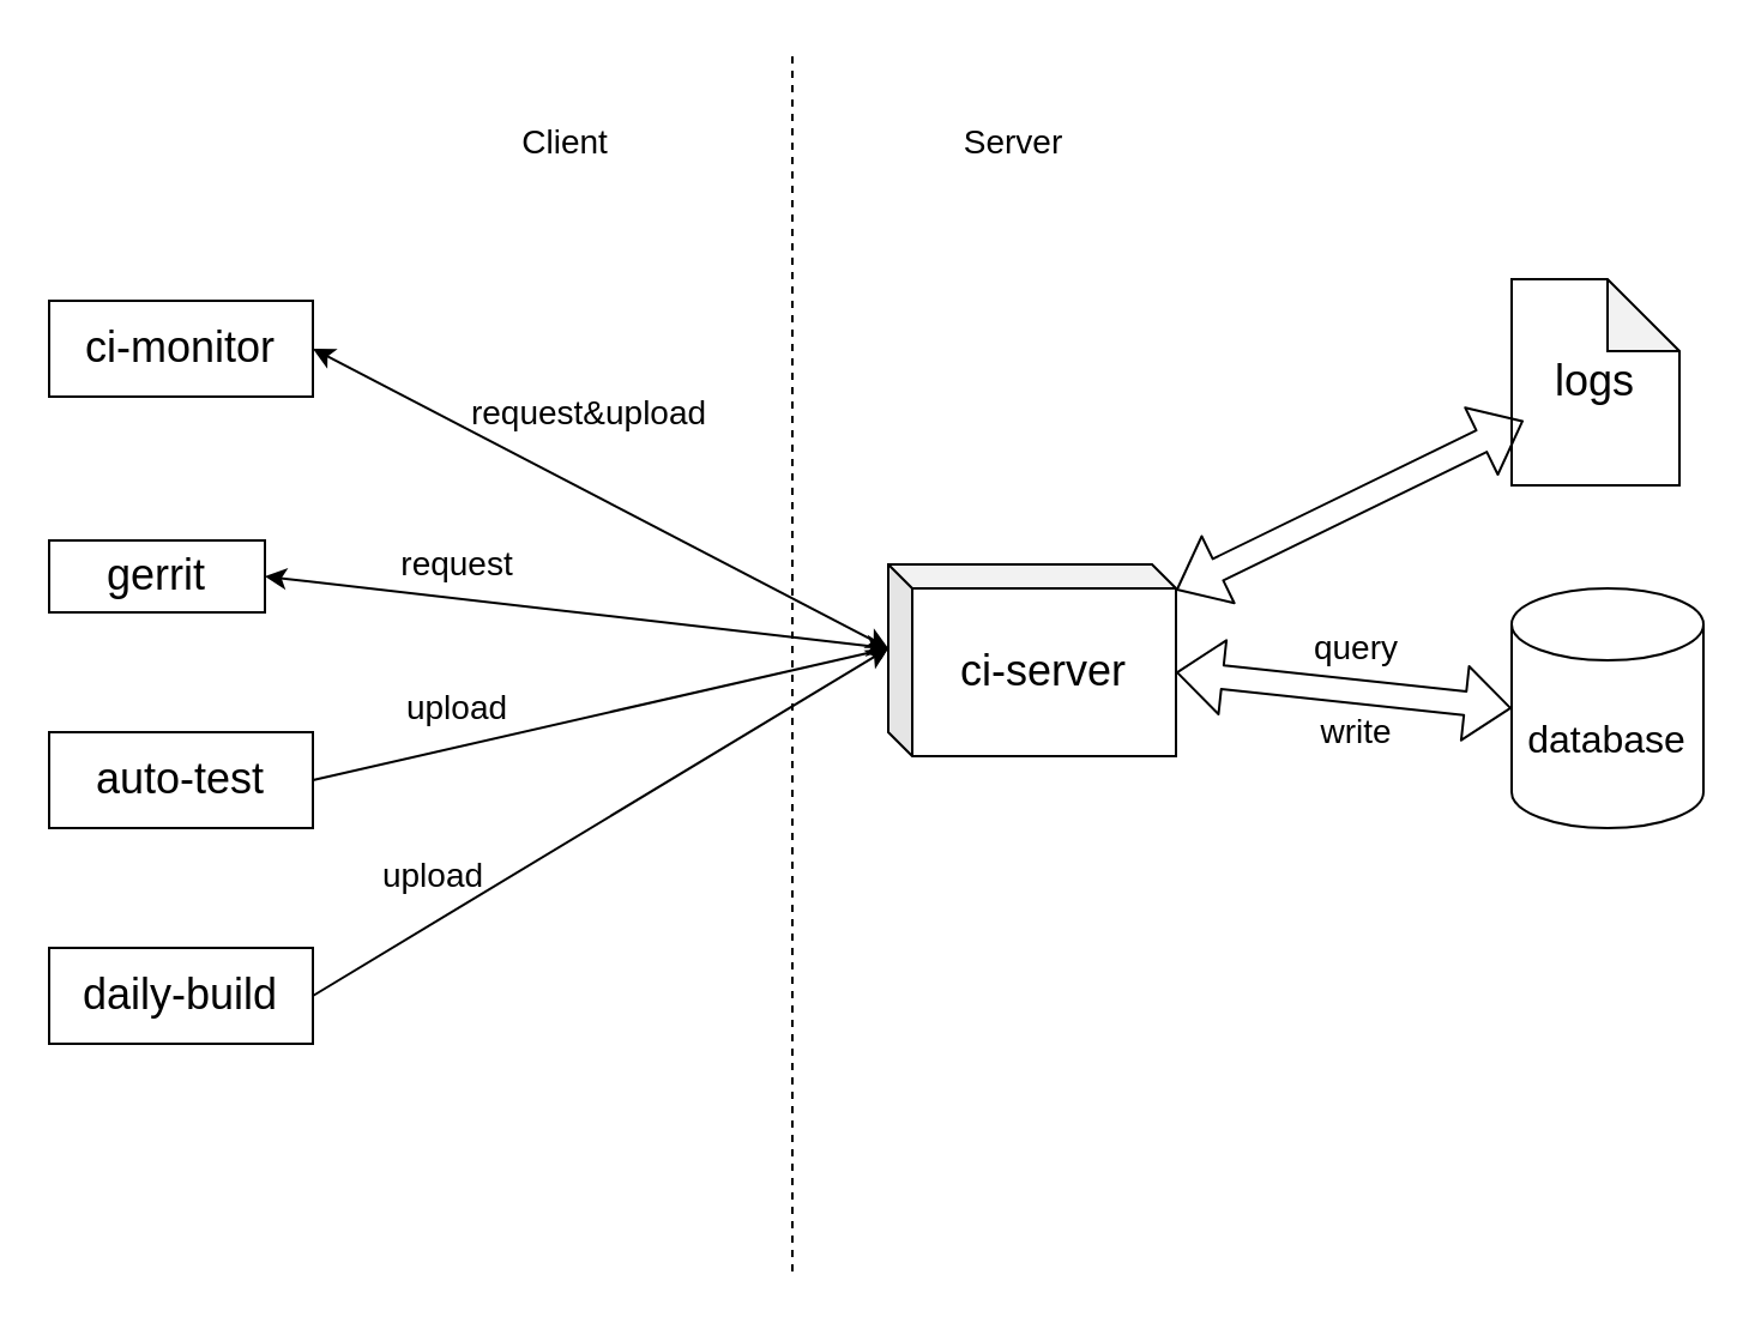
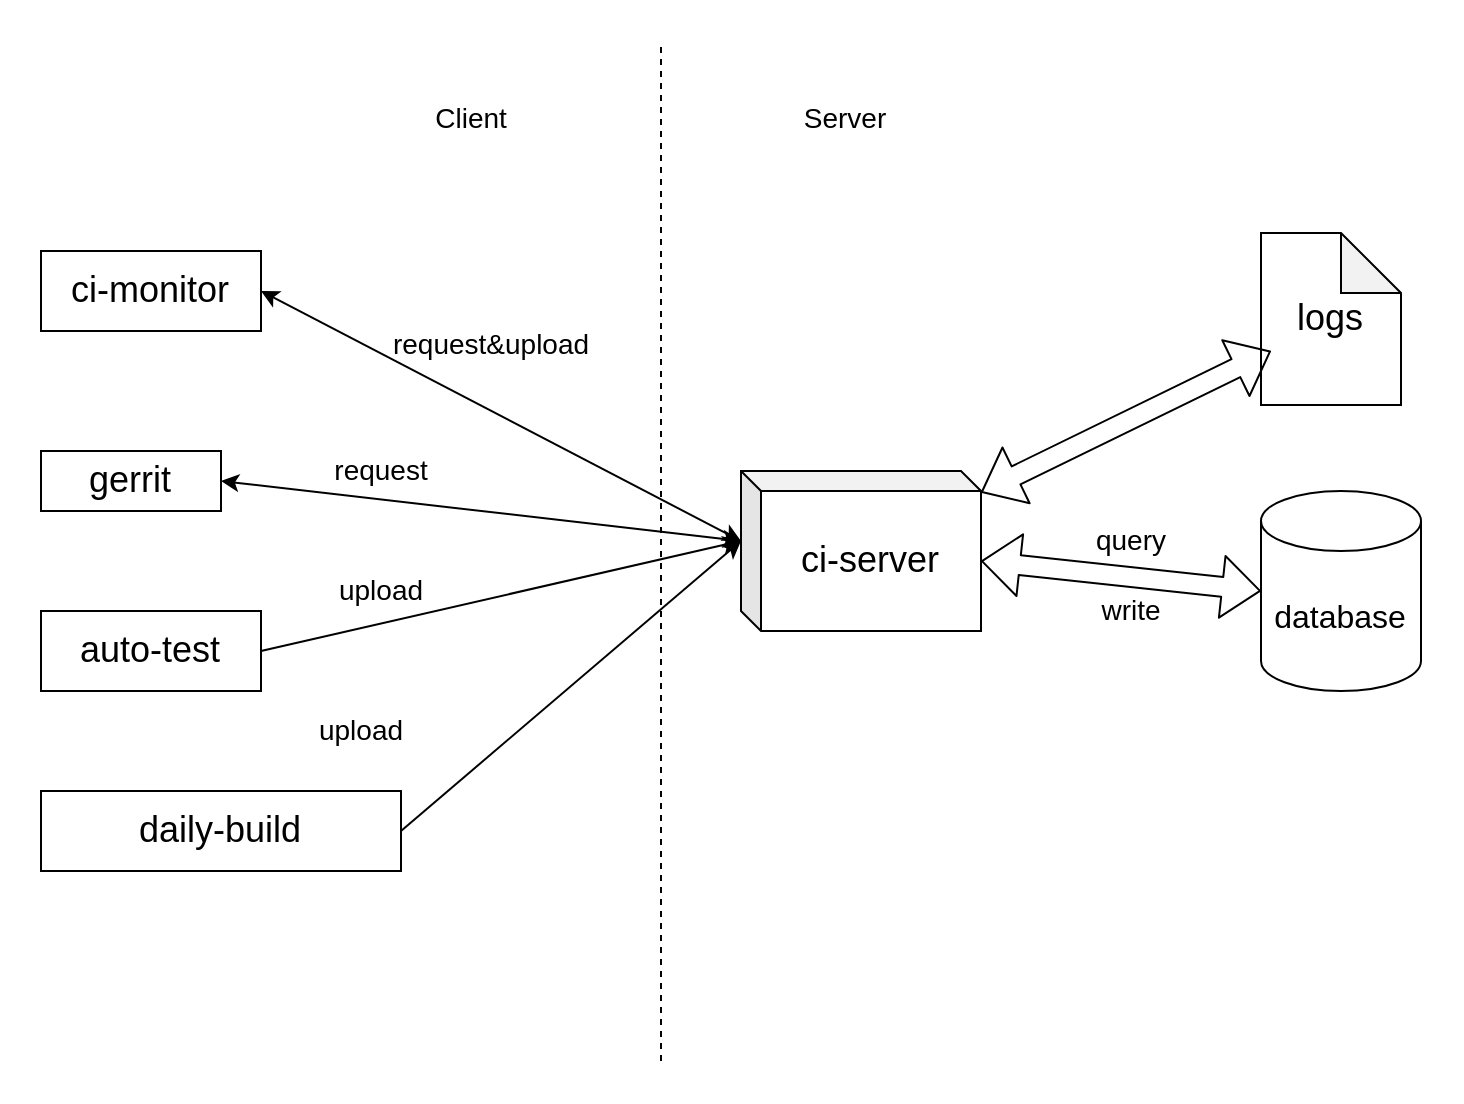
- <mxCell id="18" value="" style="endArrow=diamond;html=1;exitX=1;exitY=0.5;exitDx=0;exitDy=0;entryX=0;entryY=0;entryDx=0;entryDy=35;entryPerimeter=0;" parent="1" source="6" target="2" edge="1"><mxGeometry width="50" height="50" relative="1" as="geometry"><mxPoint x="220" y="365" as="sourcePoint" /><mxPoint x="270" y="315" as="targetPoint" /></mxGeometry></mxCell>
+ <mxCell id="18" value="" style="endArrow=classic;html=1;exitX=1;exitY=0.5;exitDx=0;exitDy=0;entryX=0;entryY=0;entryDx=0;entryDy=35;entryPerimeter=0;" parent="1" source="6" target="2" edge="1"><mxGeometry width="50" height="50" relative="1" as="geometry"><mxPoint x="220" y="365" as="sourcePoint" /><mxPoint x="270" y="315" as="targetPoint" /></mxGeometry></mxCell>
- <mxCell id="7" value="&lt;font style=&quot;font-size: 18px&quot;&gt;daily-build&lt;/font&gt;" style="rounded=0;whiteSpace=wrap;html=1;" parent="1" vertex="1"><mxGeometry x="20" y="395" width="110" height="40" as="geometry" /></mxCell>
+ <mxCell id="7" value="&lt;font style=&quot;font-size: 18px&quot;&gt;daily-build&lt;/font&gt;" style="rounded=0;whiteSpace=wrap;html=1;" parent="1" vertex="1"><mxGeometry x="20" y="395" width="180" height="40" as="geometry" /></mxCell>
